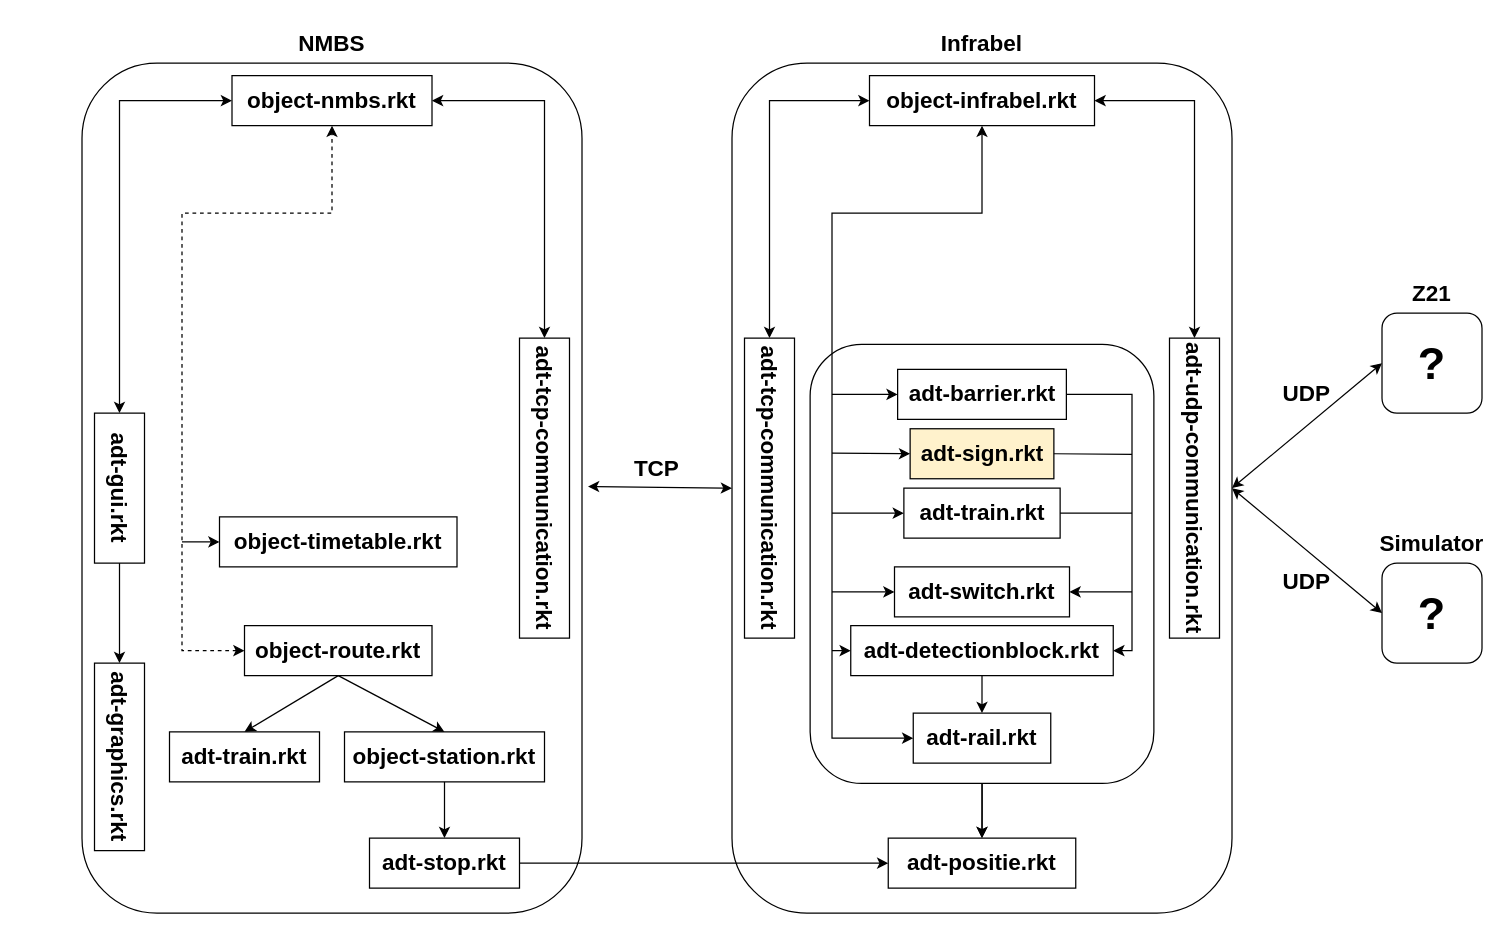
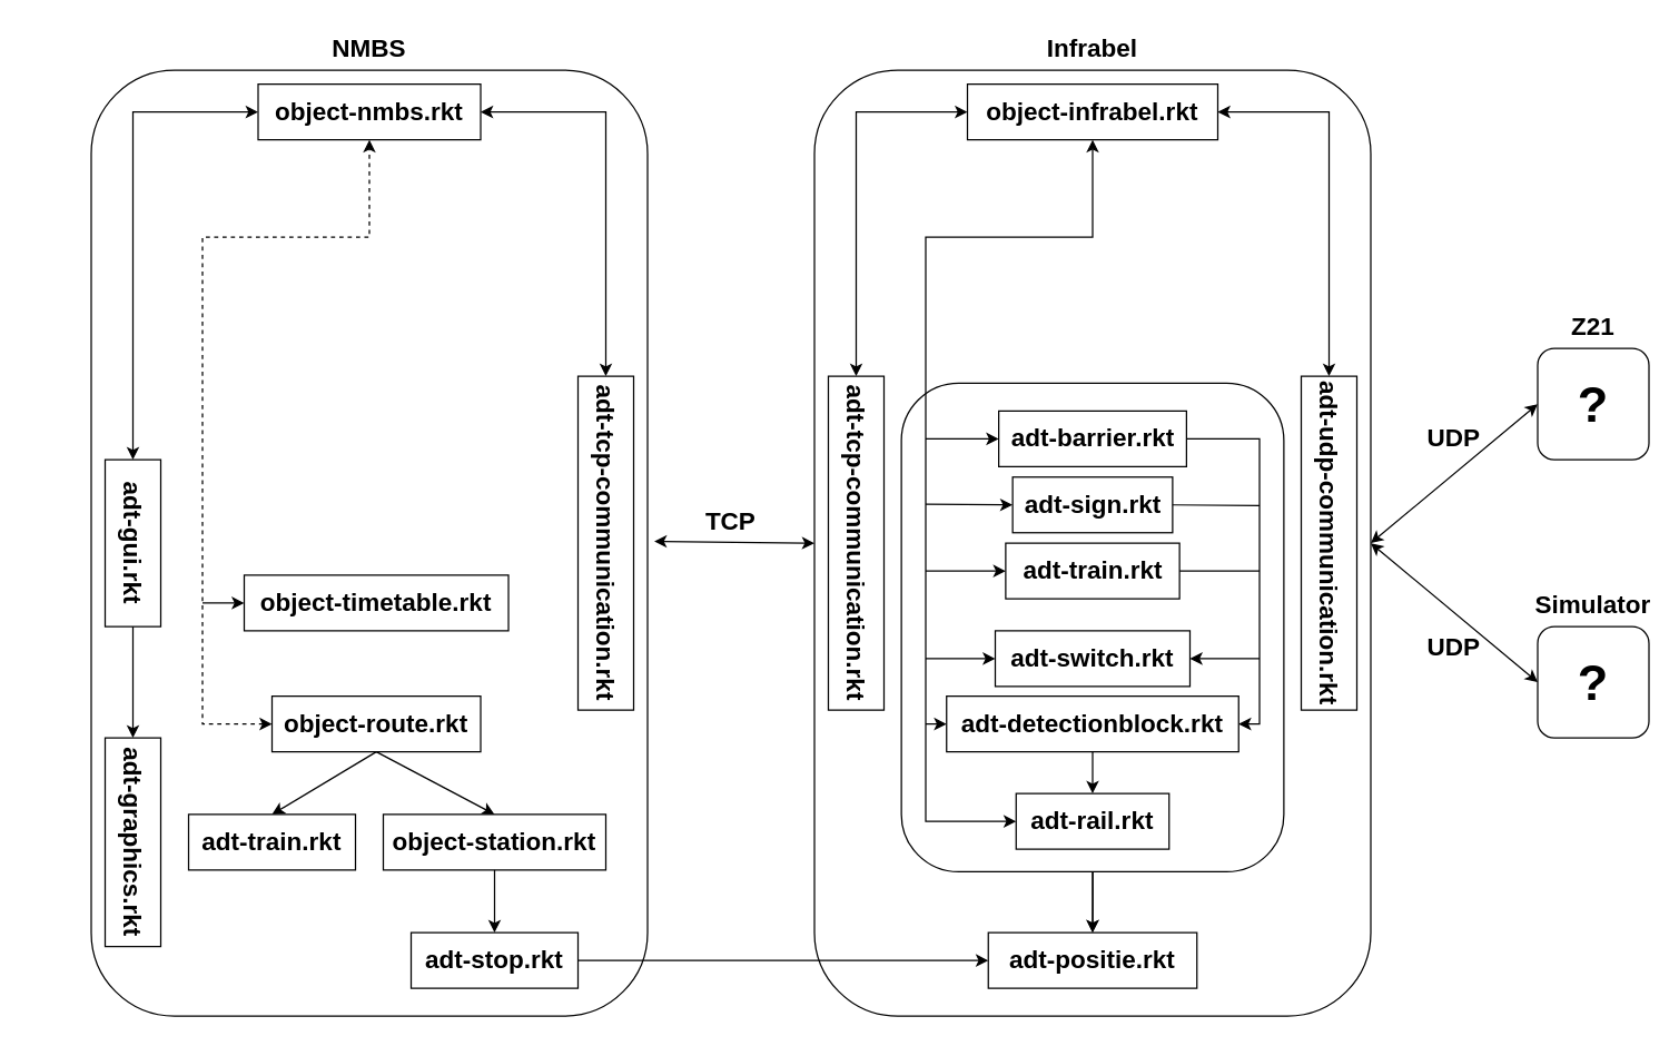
- <mxCell id="28" value="&lt;font style=&quot;font-size: 18px;&quot;&gt;&lt;b&gt;adt-sign.rkt&lt;/b&gt;&lt;/font&gt;" style="rounded=0;whiteSpace=wrap;html=1;fillColor=#fff2cc;" vertex="1" parent="1"><mxGeometry x="727.5" y="342.5" width="115" height="40" as="geometry" /></mxCell>
+ <mxCell id="28" value="&lt;font style=&quot;font-size: 18px;&quot;&gt;&lt;b&gt;adt-sign.rkt&lt;/b&gt;&lt;/font&gt;" style="rounded=0;whiteSpace=wrap;html=1;" vertex="1" parent="1"><mxGeometry x="727.5" y="342.5" width="115" height="40" as="geometry" /></mxCell>
